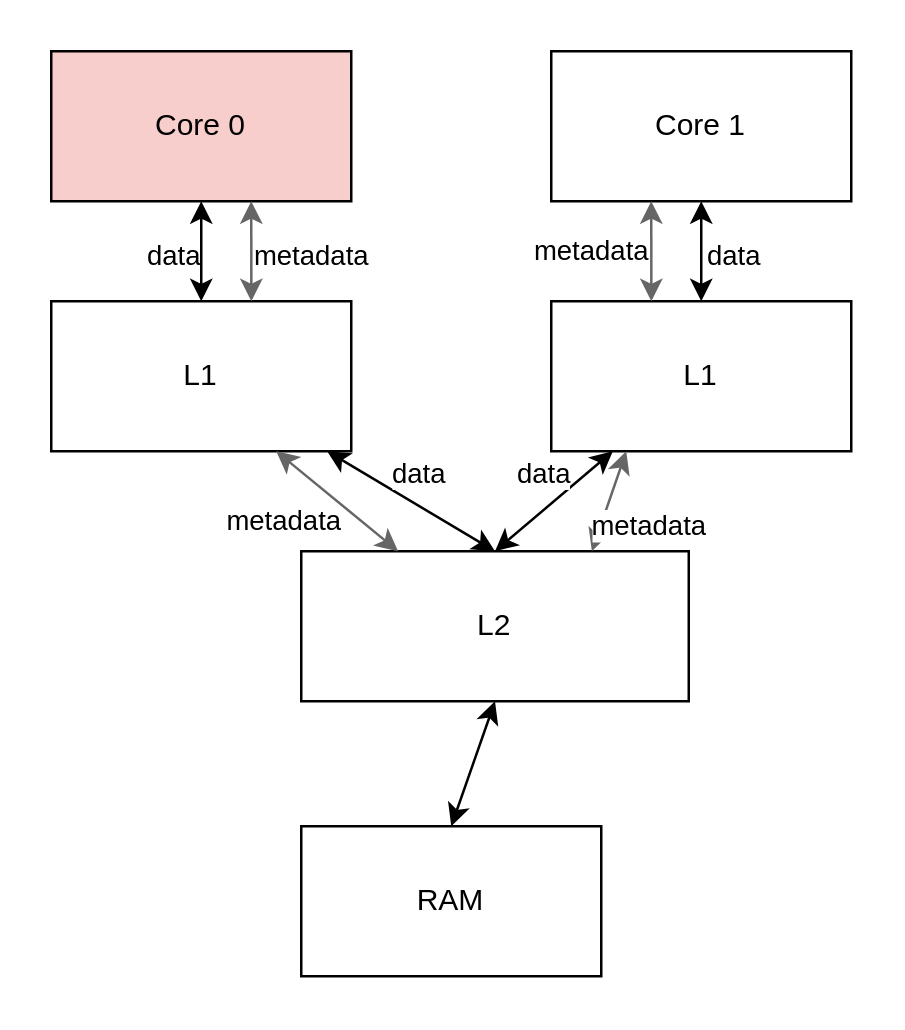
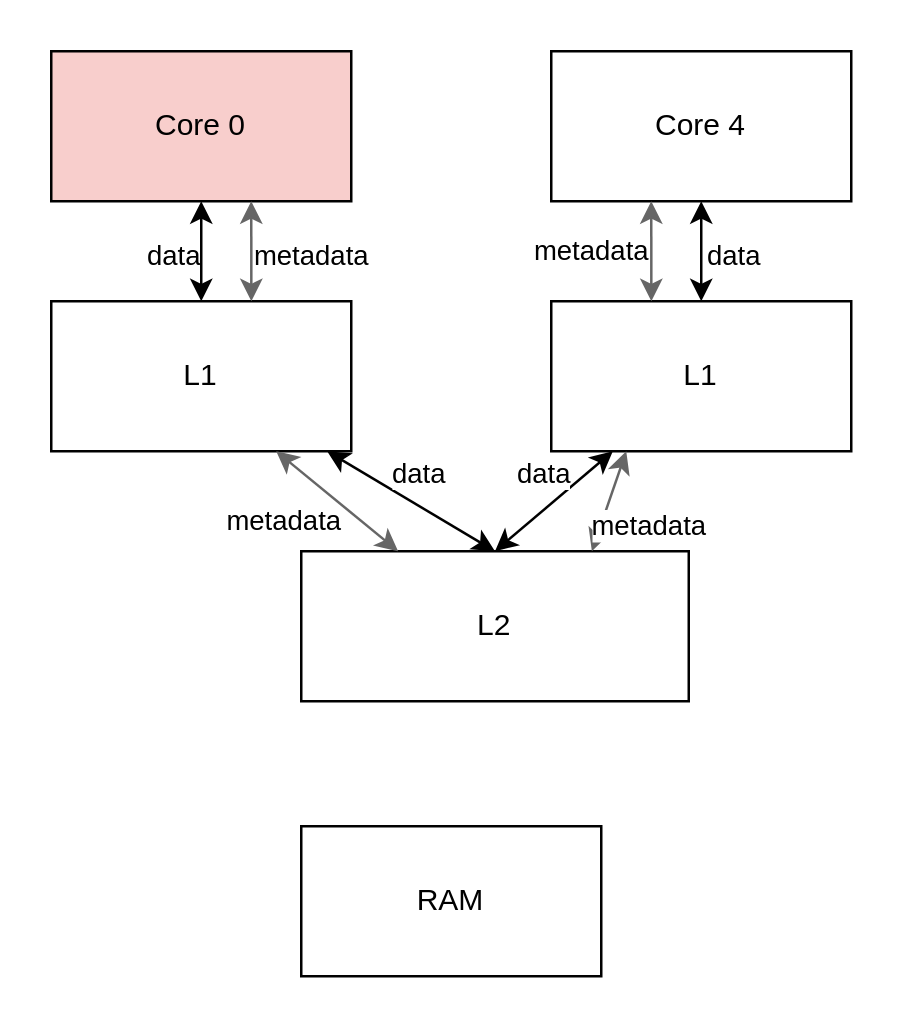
- <mxCell id="16" value="Core 1" style="rounded=0;whiteSpace=wrap;html=1;" vertex="1" parent="1"><mxGeometry x="220" y="20" width="120" height="60" as="geometry" /></mxCell>
+ <mxCell id="16" value="Core 4" style="rounded=0;whiteSpace=wrap;html=1;" vertex="1" parent="1"><mxGeometry x="220" y="20" width="120" height="60" as="geometry" /></mxCell>
- <mxCell id="8" style="edgeStyle=none;html=1;exitX=0.5;exitY=1;exitDx=0;exitDy=0;entryX=0.5;entryY=0;entryDx=0;entryDy=0;startArrow=classic;startFill=1;" edge="1" parent="1" source="9" target="10"><mxGeometry relative="1" as="geometry" /></mxCell>
